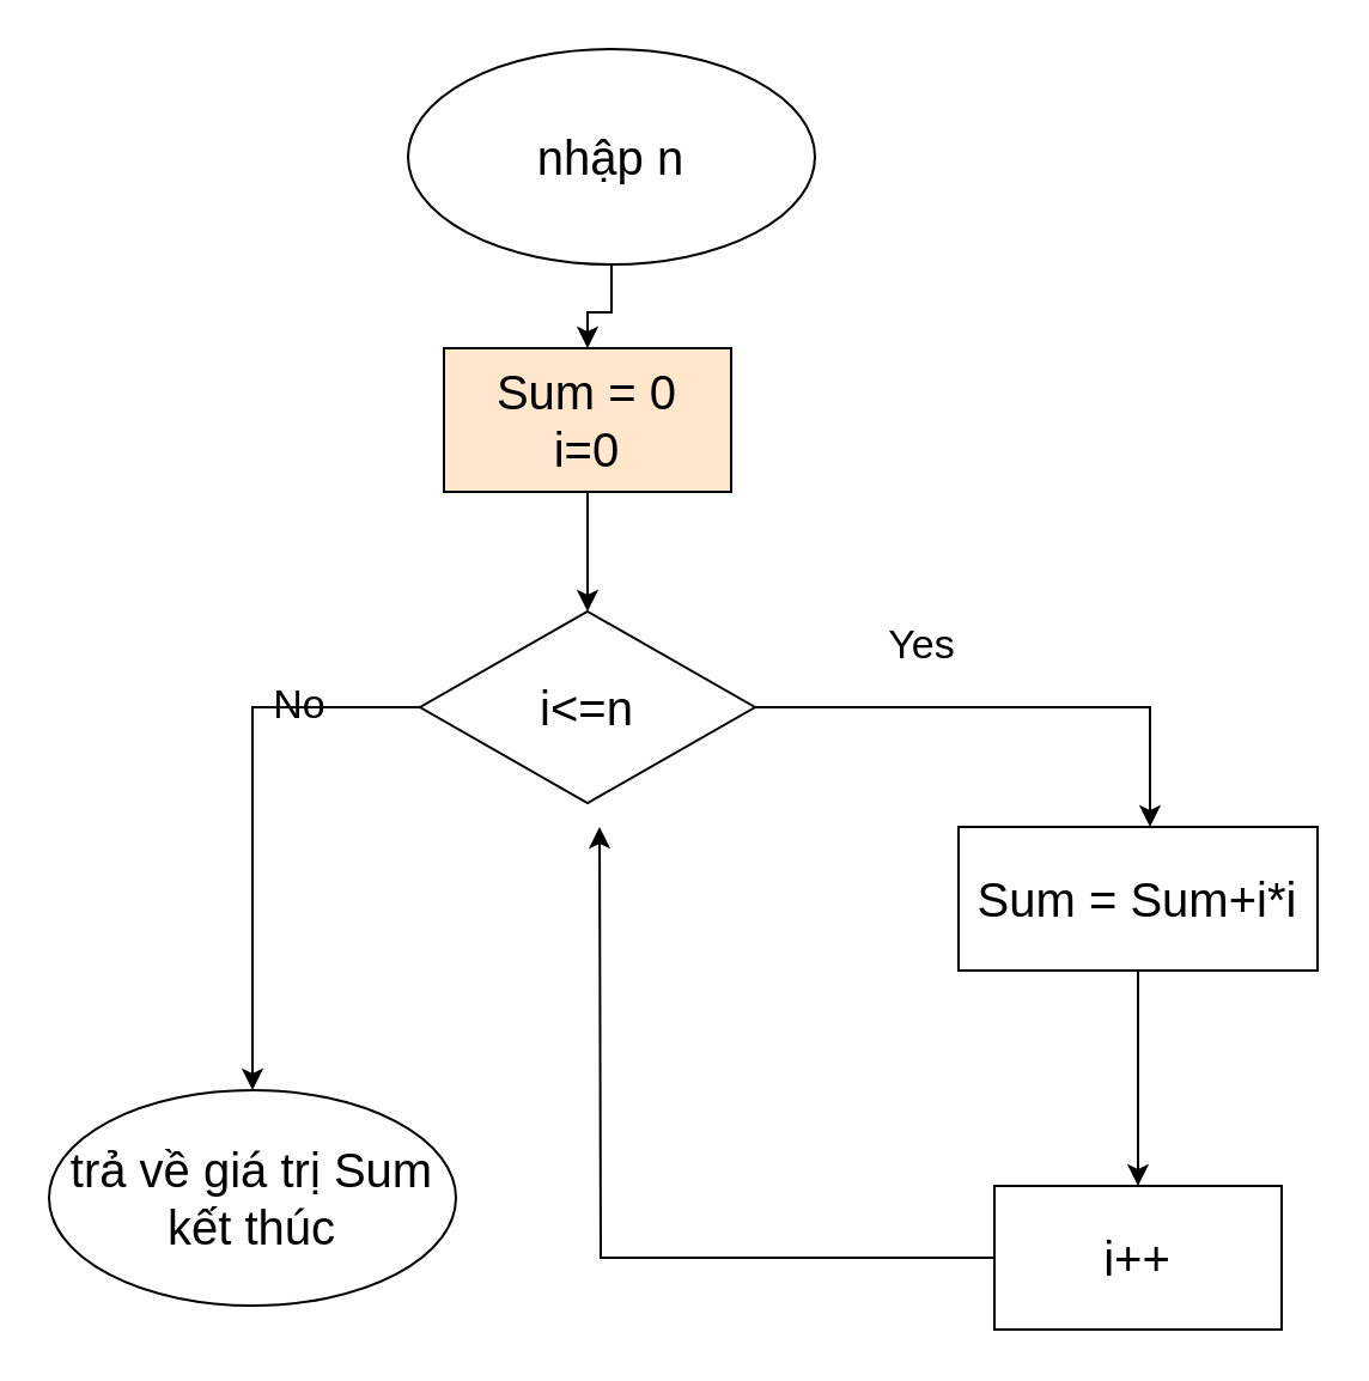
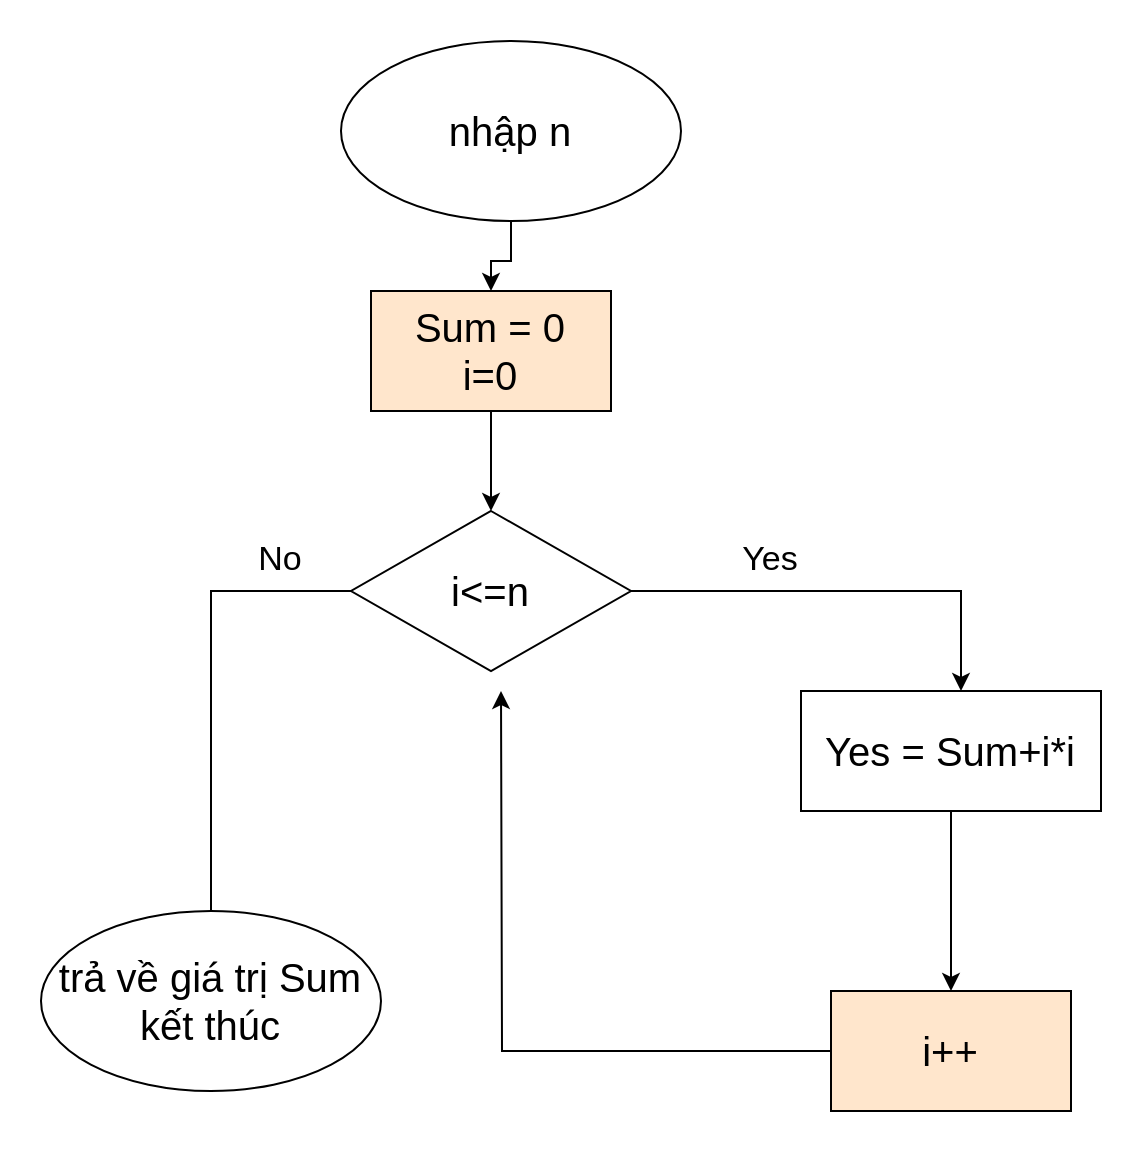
- <mxCell id="14" value="&lt;font style=&quot;font-size: 17px;&quot;&gt;Yes&lt;/font&gt;" style="text;html=1;strokeColor=none;fillColor=none;align=center;verticalAlign=middle;whiteSpace=wrap;rounded=0;" vertex="1" parent="1"><mxGeometry x="355" y="255" width="60" height="30" as="geometry" /></mxCell>
+ <mxCell id="14" value="&lt;font style=&quot;font-size: 17px;&quot;&gt;Yes&lt;/font&gt;" style="text;html=1;strokeColor=none;fillColor=none;align=center;verticalAlign=middle;whiteSpace=wrap;rounded=0;" vertex="1" parent="1"><mxGeometry x="355" y="265" width="60" height="30" as="geometry" /></mxCell>
- <mxCell id="15" value="&lt;font style=&quot;font-size: 17px;&quot;&gt;No&lt;/font&gt;" style="text;html=1;strokeColor=none;fillColor=none;align=center;verticalAlign=middle;whiteSpace=wrap;rounded=0;" vertex="1" parent="1"><mxGeometry x="95" y="280" width="60" height="30" as="geometry" /></mxCell>
+ <mxCell id="15" value="&lt;font style=&quot;font-size: 17px;&quot;&gt;No&lt;/font&gt;" style="text;html=1;strokeColor=none;fillColor=none;align=center;verticalAlign=middle;whiteSpace=wrap;rounded=0;" vertex="1" parent="1"><mxGeometry x="110" y="265" width="60" height="30" as="geometry" /></mxCell>
- <mxCell id="10" value="Sum = Sum+i*i" style="rounded=0;whiteSpace=wrap;html=1;fontSize=20;" vertex="1" parent="1"><mxGeometry x="400" y="345" width="150" height="60" as="geometry" /></mxCell>
+ <mxCell id="10" value="Yes = Sum+i*i" style="rounded=0;whiteSpace=wrap;html=1;fontSize=20;" vertex="1" parent="1"><mxGeometry x="400" y="345" width="150" height="60" as="geometry" /></mxCell>
- <mxCell id="7" style="edgeStyle=orthogonalEdgeStyle;rounded=0;orthogonalLoop=1;jettySize=auto;html=1;exitX=0;exitY=0.5;exitDx=0;exitDy=0;entryX=0.5;entryY=0;entryDx=0;entryDy=0;" edge="1" parent="1" source="8" target="16"><mxGeometry relative="1" as="geometry" /></mxCell>
+ <mxCell id="7" style="edgeStyle=orthogonalEdgeStyle;rounded=0;orthogonalLoop=1;jettySize=auto;html=1;exitX=0;exitY=0.5;exitDx=0;exitDy=0;entryX=0.5;entryY=0;entryDx=0;entryDy=0;endArrow=none;" edge="1" parent="1" source="8" target="16"><mxGeometry relative="1" as="geometry" /></mxCell>
- <mxCell id="13" value="i++" style="rounded=0;whiteSpace=wrap;html=1;fontSize=20;" vertex="1" parent="1"><mxGeometry x="415" y="495" width="120" height="60" as="geometry" /></mxCell>
+ <mxCell id="13" value="i++" style="rounded=0;whiteSpace=wrap;html=1;fontSize=20;fillColor=#ffe6cc;" vertex="1" parent="1"><mxGeometry x="415" y="495" width="120" height="60" as="geometry" /></mxCell>
